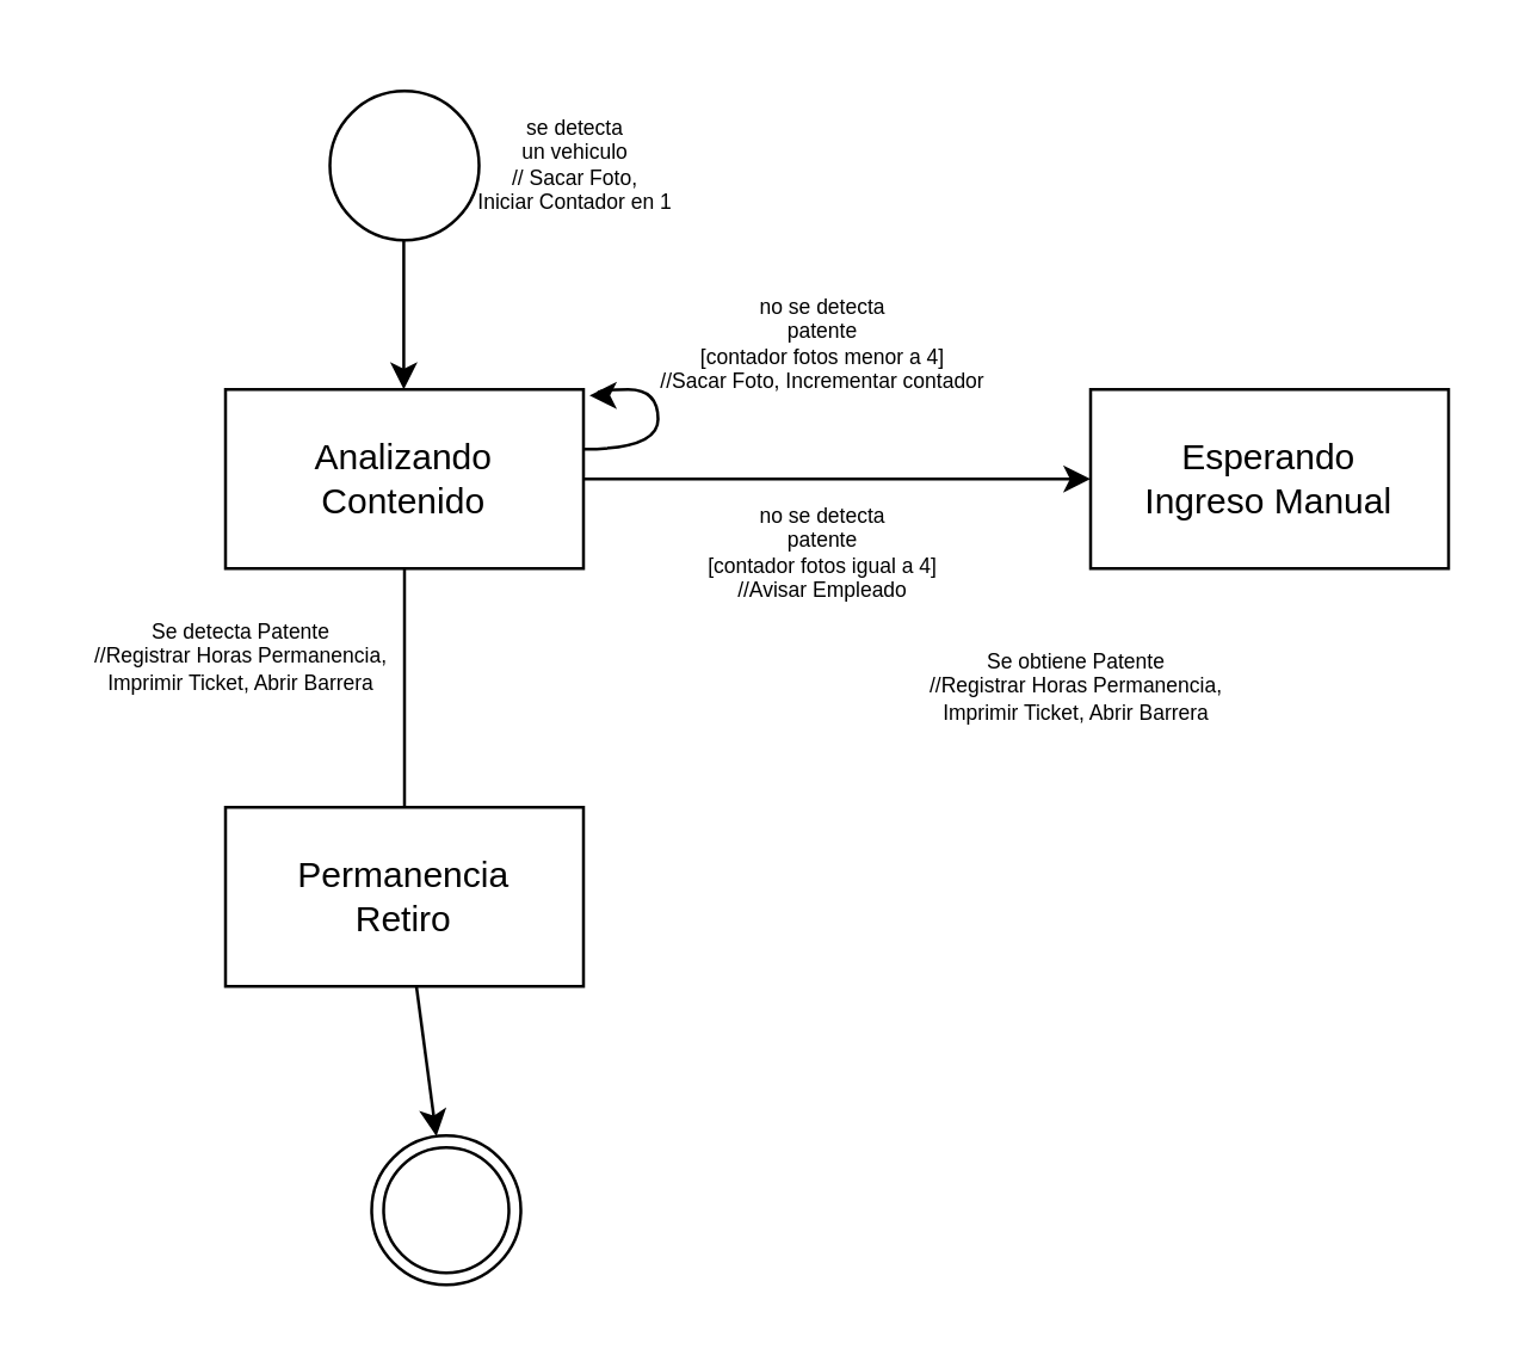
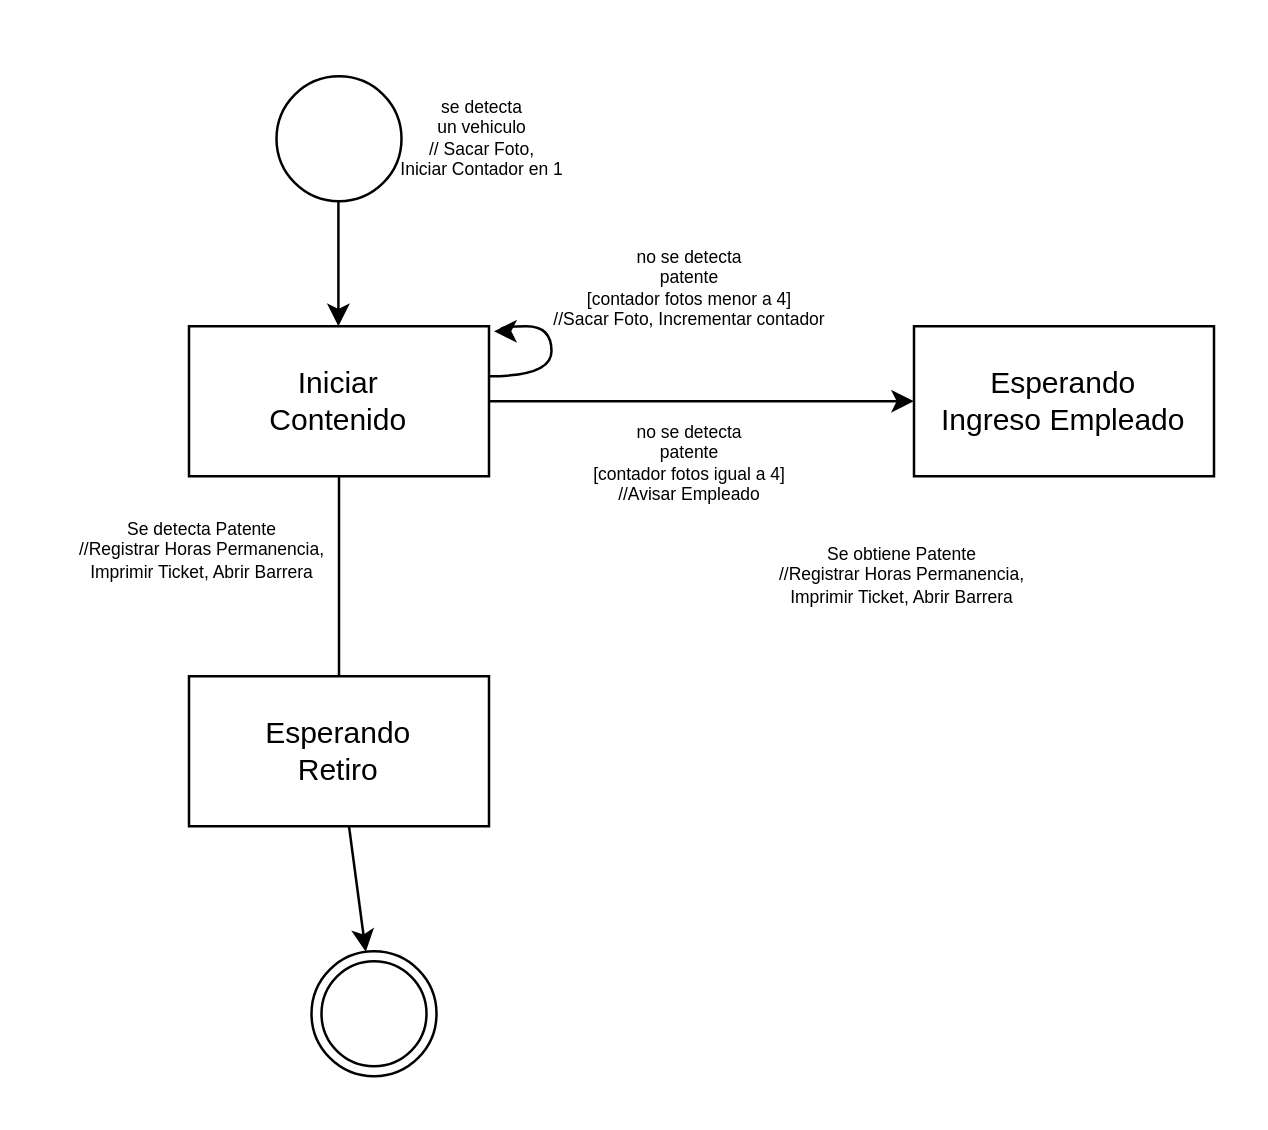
- <mxCell id="8" value="Analizando&lt;div&gt;Contenido&lt;/div&gt;" style="rounded=0;whiteSpace=wrap;html=1;" vertex="1" parent="1"><mxGeometry x="75" y="130" width="120" height="60" as="geometry" /></mxCell>
+ <mxCell id="8" value="Iniciar&lt;div&gt;Contenido&lt;/div&gt;" style="rounded=0;whiteSpace=wrap;html=1;" vertex="1" parent="1"><mxGeometry x="75" y="130" width="120" height="60" as="geometry" /></mxCell>
- <mxCell id="15" value="Esperando&lt;div&gt;Ingreso Manual&lt;/div&gt;" style="whiteSpace=wrap;html=1;rounded=0;" vertex="1" parent="1"><mxGeometry x="365" y="130" width="120" height="60" as="geometry" /></mxCell>
+ <mxCell id="15" value="Esperando&lt;div&gt;Ingreso Empleado&lt;/div&gt;" style="whiteSpace=wrap;html=1;rounded=0;" vertex="1" parent="1"><mxGeometry x="365" y="130" width="120" height="60" as="geometry" /></mxCell>
- <mxCell id="11" value="Permanencia&lt;br&gt;Retiro" style="whiteSpace=wrap;html=1;rounded=0;" vertex="1" parent="1"><mxGeometry x="75" y="270" width="120" height="60" as="geometry" /></mxCell>
+ <mxCell id="11" value="Esperando&lt;br&gt;Retiro" style="whiteSpace=wrap;html=1;rounded=0;" vertex="1" parent="1"><mxGeometry x="75" y="270" width="120" height="60" as="geometry" /></mxCell>
